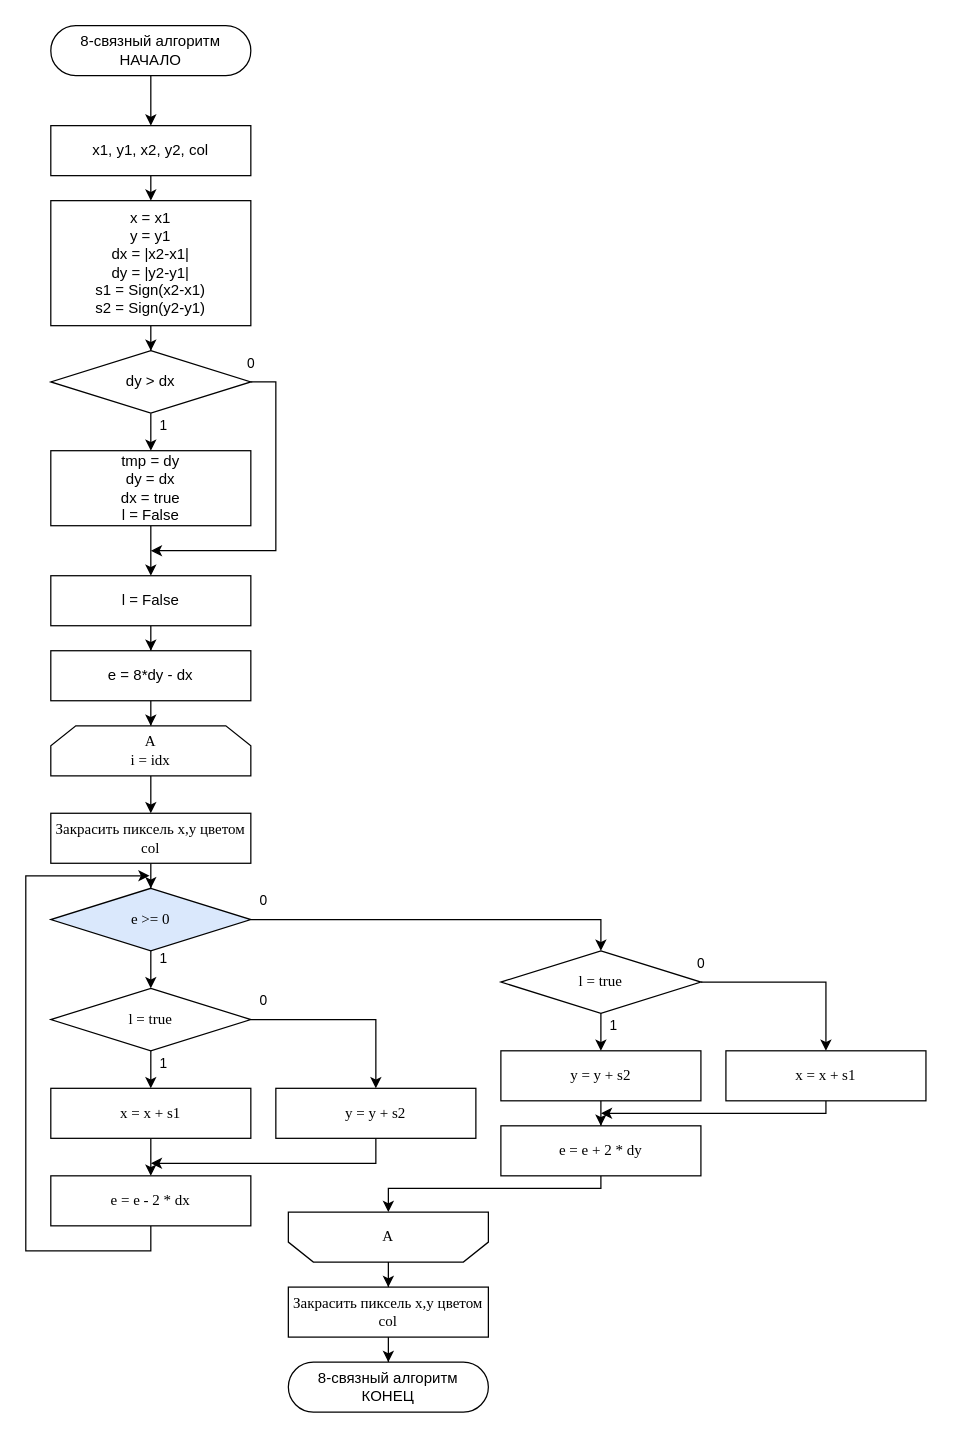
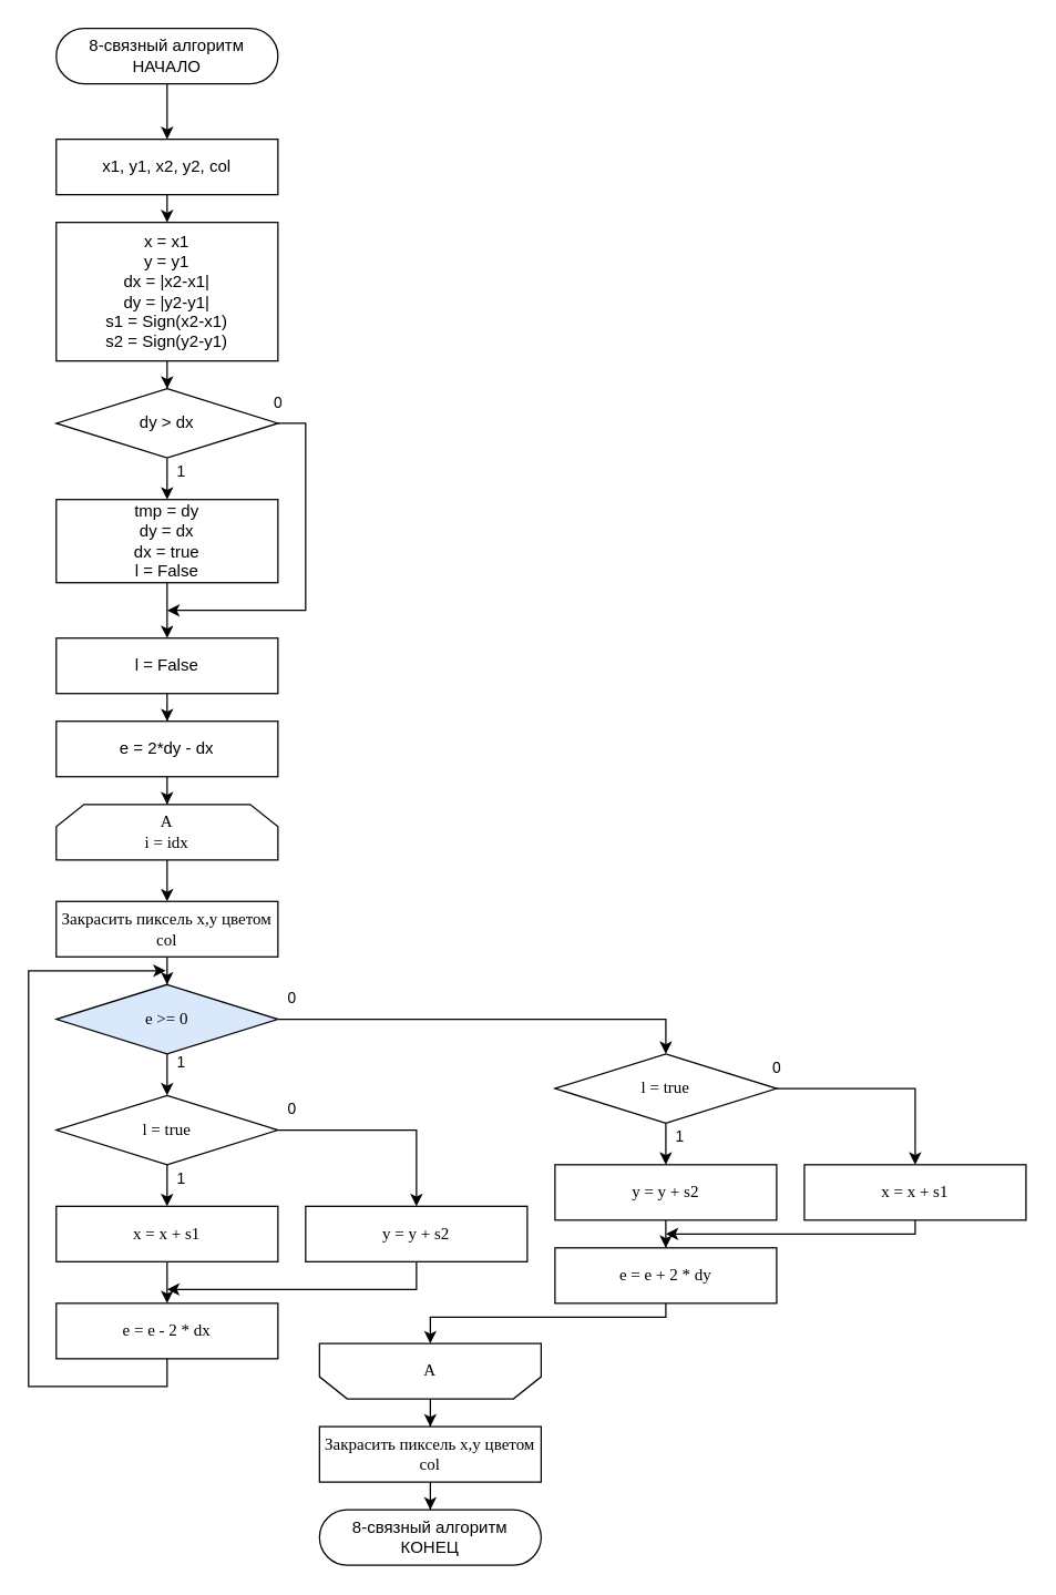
- <mxCell id="16" value="e = 8*dy - dx" style="whiteSpace=wrap;html=1;rounded=0;" vertex="1" parent="1"><mxGeometry x="40" y="520" width="160" height="40" as="geometry" /></mxCell>
+ <mxCell id="16" value="e = 2*dy - dx" style="whiteSpace=wrap;html=1;rounded=0;" vertex="1" parent="1"><mxGeometry x="40" y="520" width="160" height="40" as="geometry" /></mxCell>
